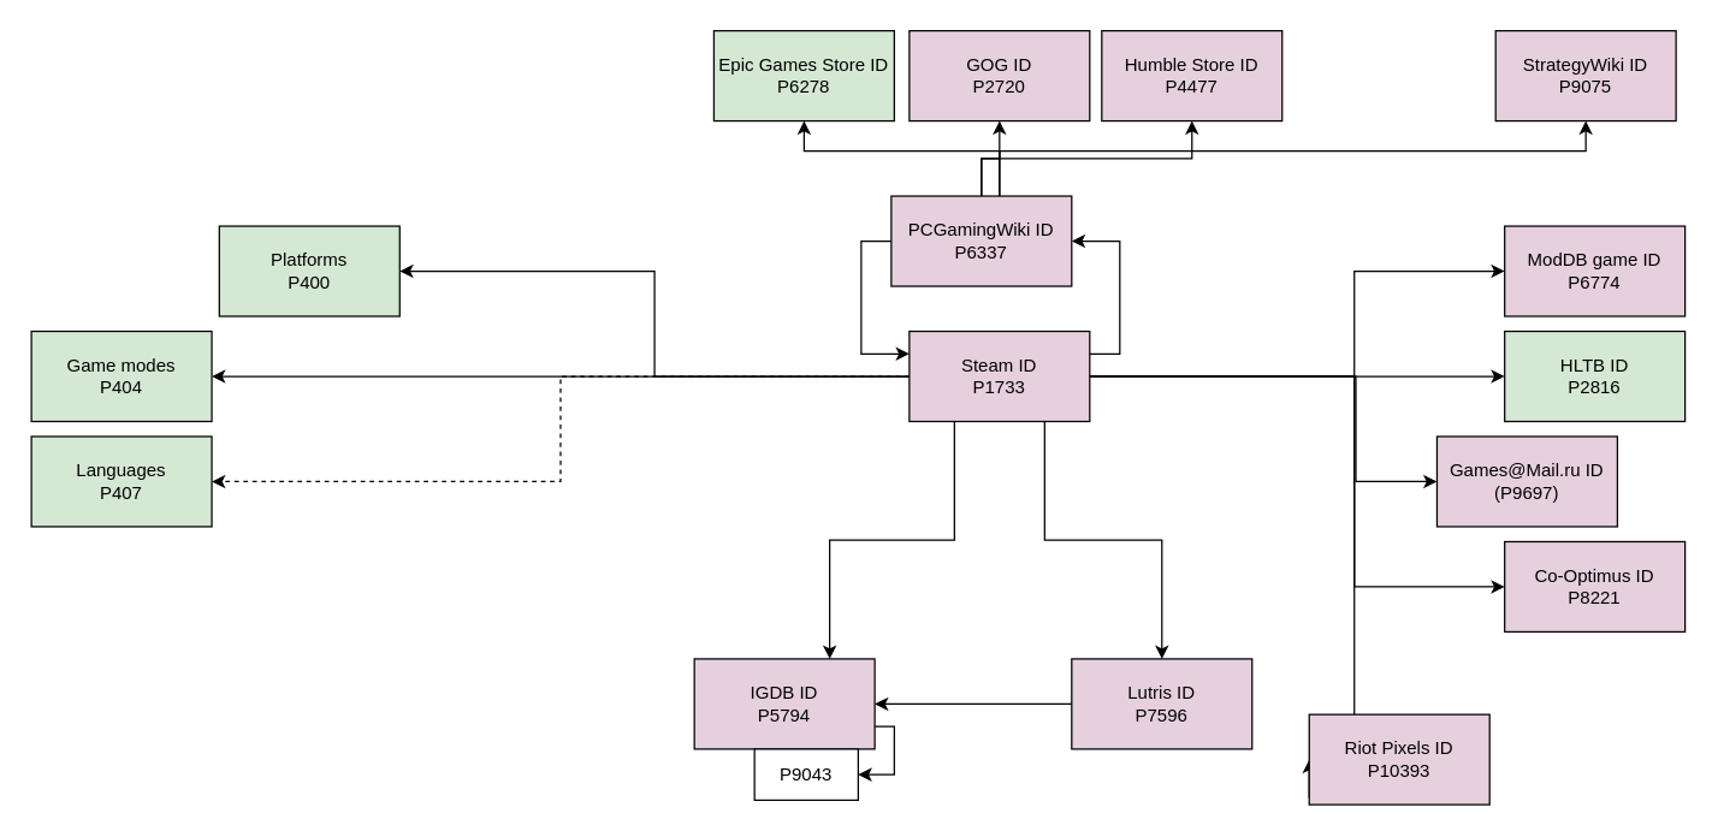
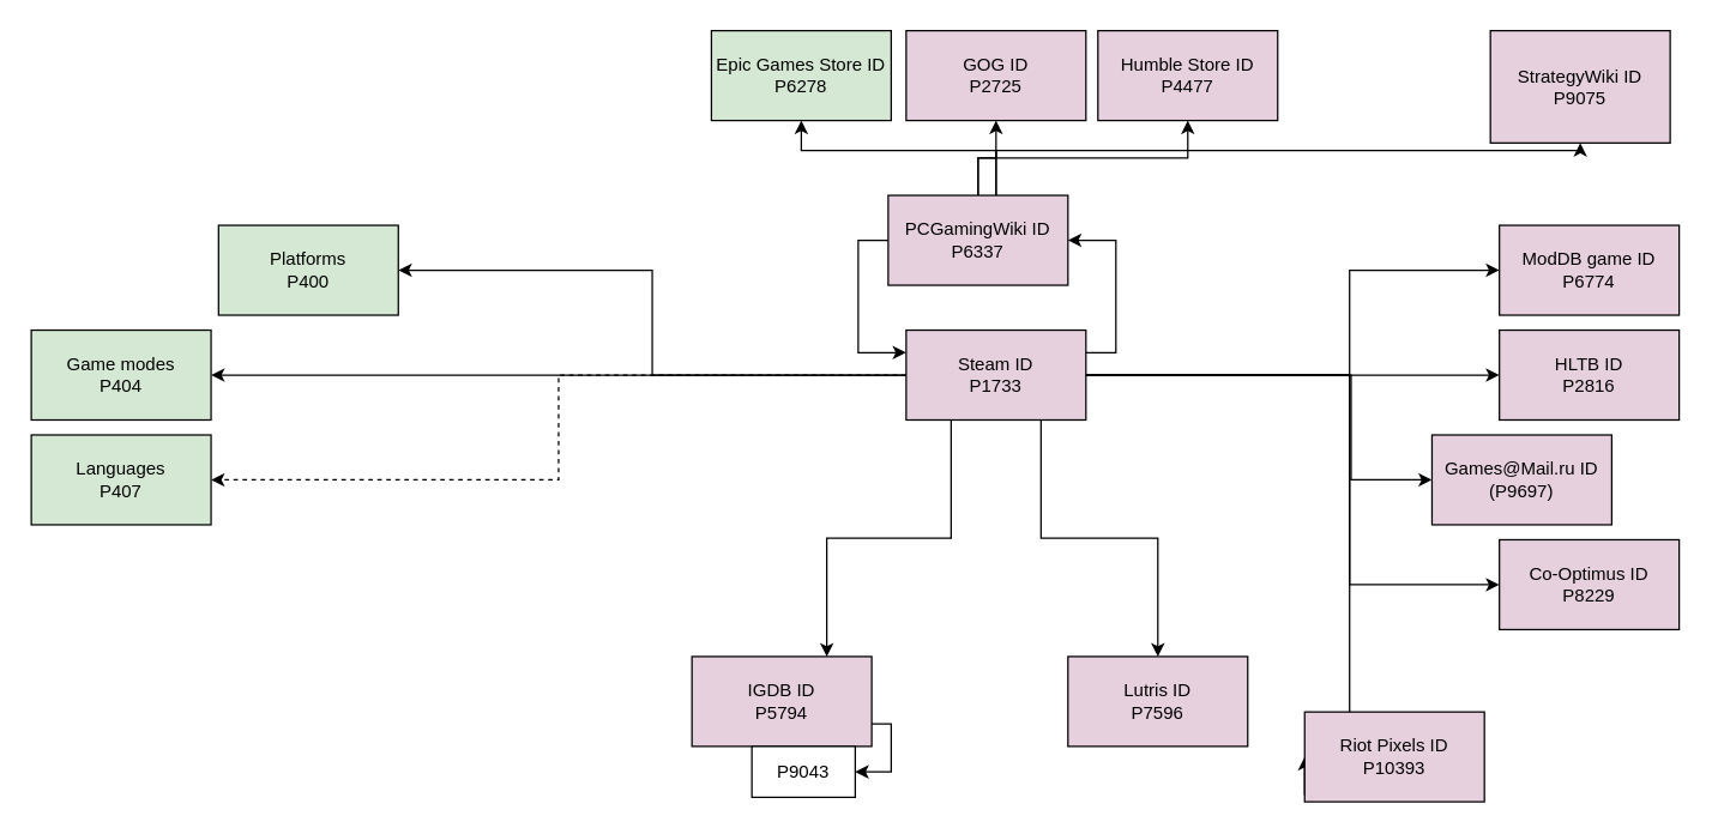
- <mxCell id="26" value="GOG ID&lt;br&gt;P2720" style="rounded=0;whiteSpace=wrap;html=1;fillColor=#E6D0DE;" vertex="1" parent="1"><mxGeometry x="604" y="20" width="120" height="60" as="geometry" /></mxCell>
+ <mxCell id="26" value="GOG ID&lt;br&gt;P2725" style="rounded=0;whiteSpace=wrap;html=1;fillColor=#E6D0DE;" vertex="1" parent="1"><mxGeometry x="604" y="20" width="120" height="60" as="geometry" /></mxCell>
- <mxCell id="33" value="StrategyWiki ID P9075" style="rounded=0;whiteSpace=wrap;html=1;fillColor=#E6D0DE;" vertex="1" parent="1"><mxGeometry x="994" y="20" width="120" height="60" as="geometry" /></mxCell>
+ <mxCell id="33" value="StrategyWiki ID P9075" style="rounded=0;whiteSpace=wrap;html=1;fillColor=#E6D0DE;" vertex="1" parent="1"><mxGeometry x="994" y="20" width="120" height="75" as="geometry" /></mxCell>
- <mxCell id="23" value="&lt;div&gt;HLTB ID&lt;/div&gt;&lt;div&gt;P2816&lt;/div&gt;" style="rounded=0;whiteSpace=wrap;html=1;fillColor=#d5e8d4;" vertex="1" parent="1"><mxGeometry x="1000" y="220" width="120" height="60" as="geometry" /></mxCell>
+ <mxCell id="23" value="&lt;div&gt;HLTB ID&lt;/div&gt;&lt;div&gt;P2816&lt;/div&gt;" style="rounded=0;whiteSpace=wrap;html=1;fillColor=#E6D0DE;" vertex="1" parent="1"><mxGeometry x="1000" y="220" width="120" height="60" as="geometry" /></mxCell>
- <mxCell id="25" value="&lt;div&gt;Co-Optimus ID&lt;/div&gt;&lt;div&gt;P8221&lt;/div&gt;" style="rounded=0;whiteSpace=wrap;html=1;fillColor=#E6D0DE;" vertex="1" parent="1"><mxGeometry x="1000" y="360" width="120" height="60" as="geometry" /></mxCell>
+ <mxCell id="25" value="&lt;div&gt;Co-Optimus ID&lt;/div&gt;&lt;div&gt;P8229&lt;/div&gt;" style="rounded=0;whiteSpace=wrap;html=1;fillColor=#E6D0DE;" vertex="1" parent="1"><mxGeometry x="1000" y="360" width="120" height="60" as="geometry" /></mxCell>
- <mxCell id="2" value="" style="edgeStyle=orthogonalEdgeStyle;rounded=0;orthogonalLoop=1;jettySize=auto;html=1;" edge="1" parent="1" source="3" target="35"><mxGeometry relative="1" as="geometry" /></mxCell>
